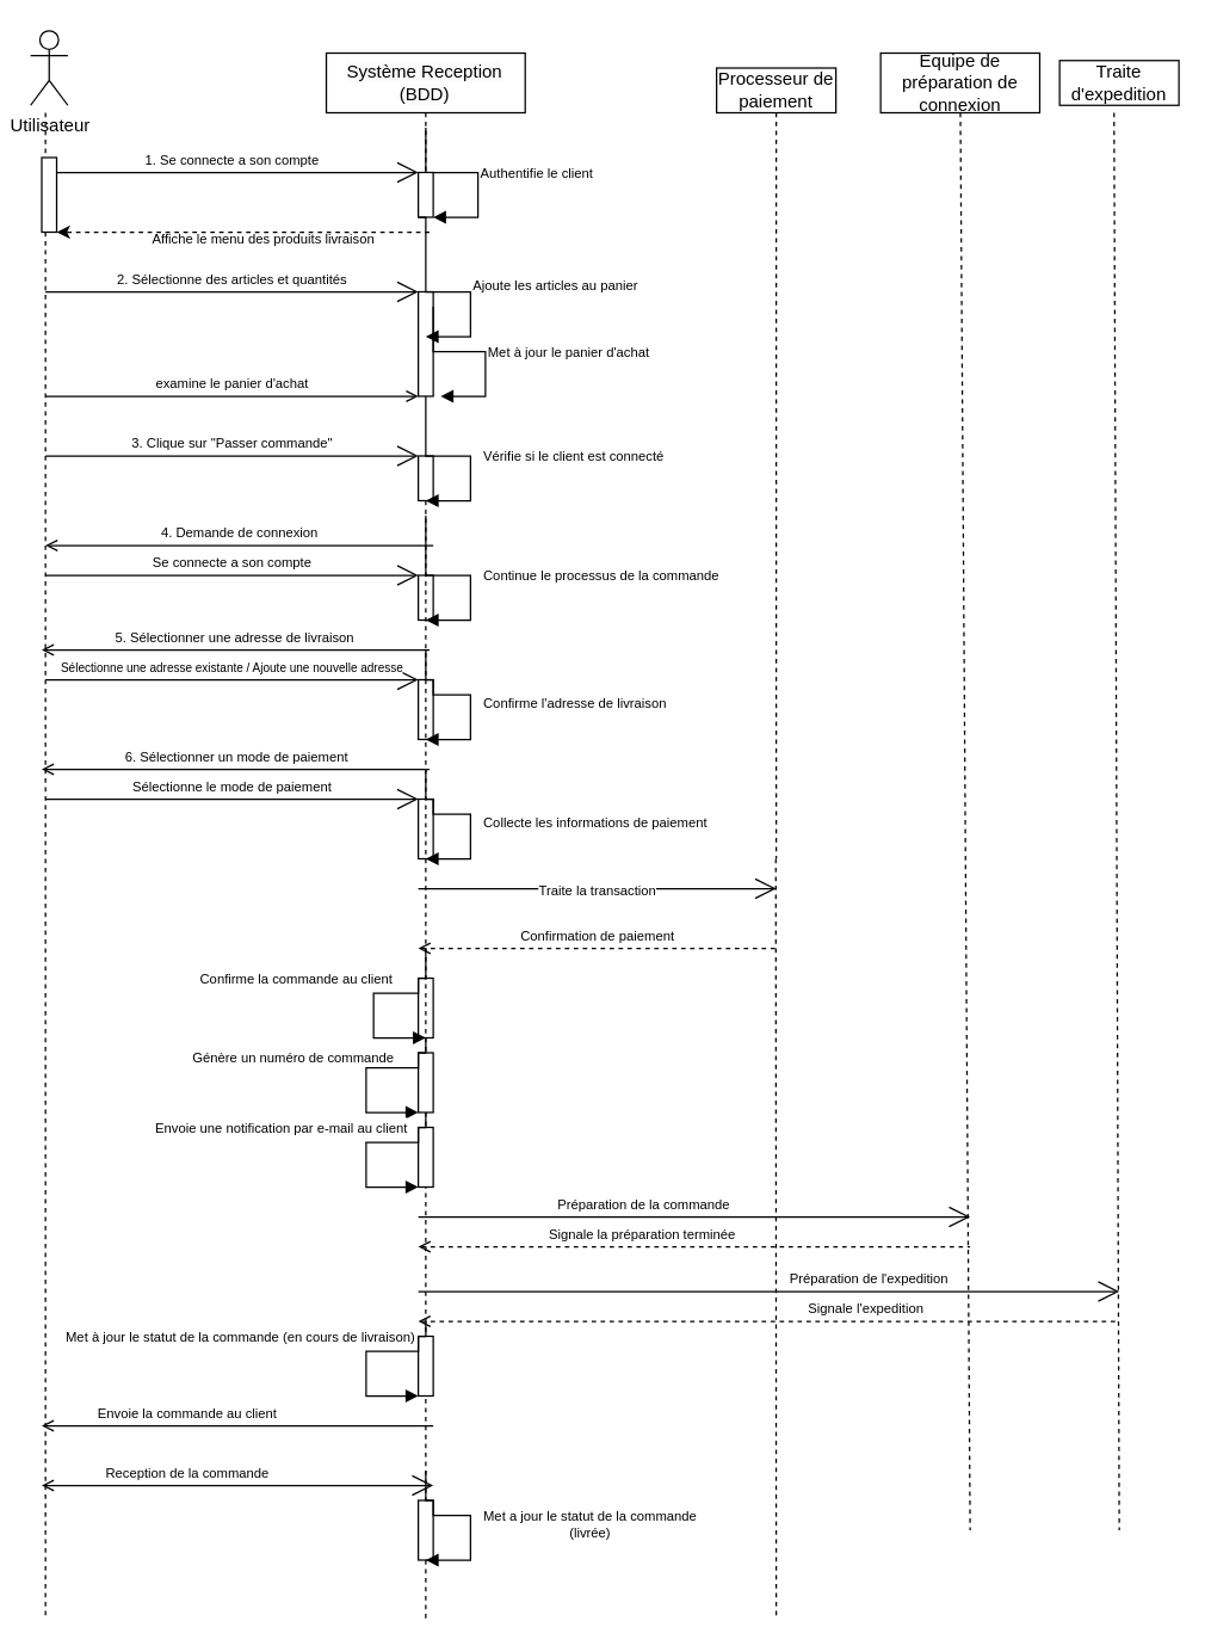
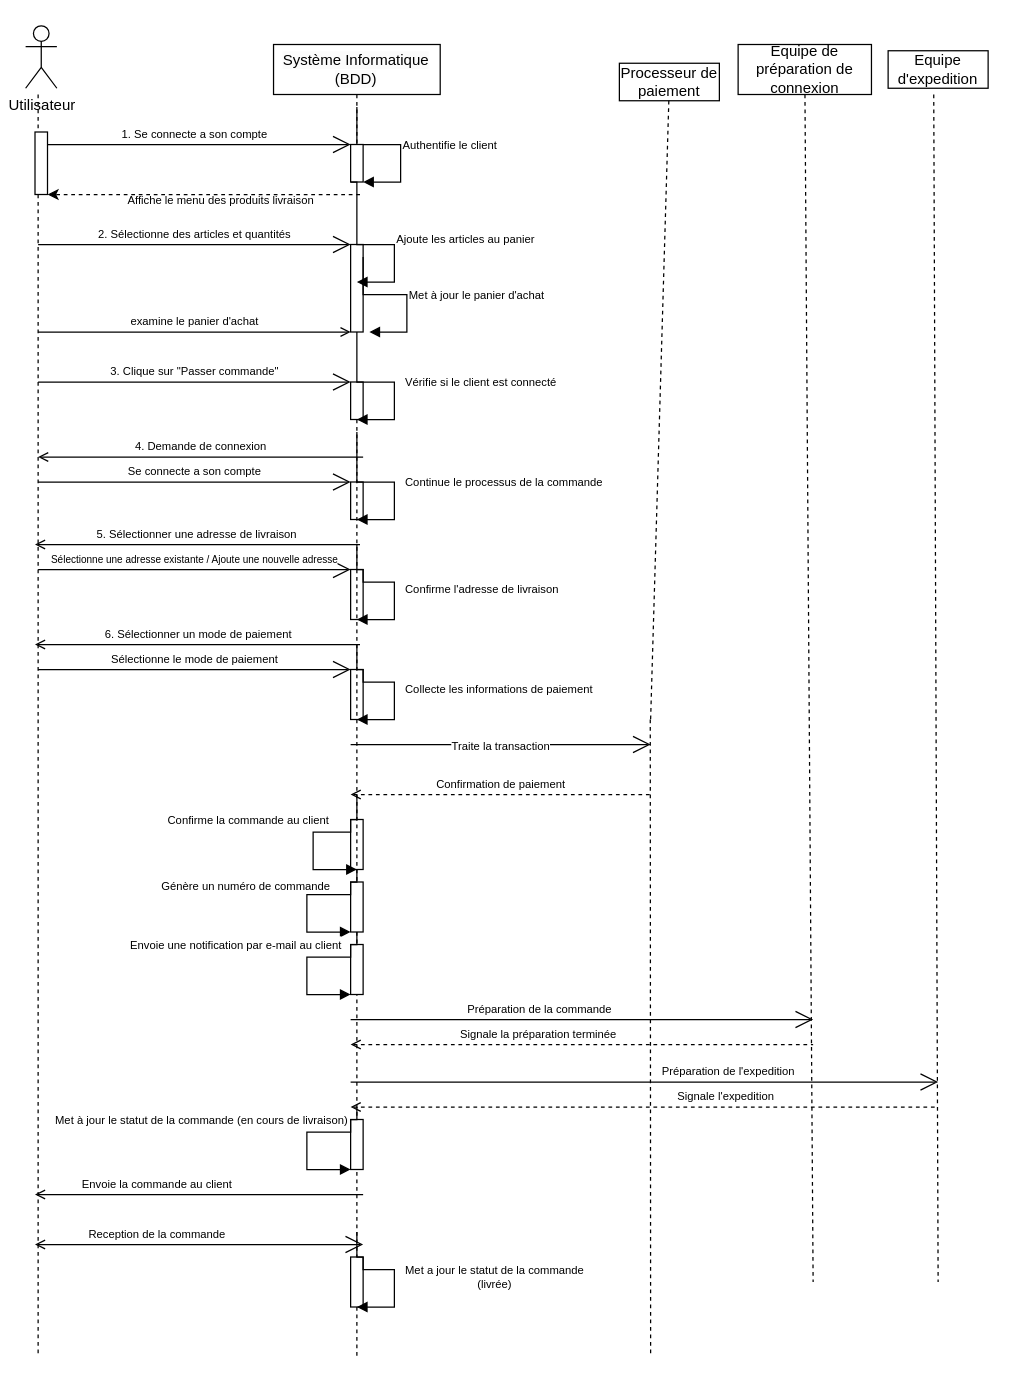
- <mxCell id="2" value="&lt;span style=&quot;color: rgb(0, 0, 0); font-family: Helvetica; font-size: 12px; font-style: normal; font-variant-ligatures: normal; font-variant-caps: normal; font-weight: 400; letter-spacing: normal; orphans: 2; text-align: center; text-indent: 0px; text-transform: none; widows: 2; word-spacing: 0px; -webkit-text-stroke-width: 0px; background-color: rgb(251, 251, 251); text-decoration-thickness: initial; text-decoration-style: initial; text-decoration-color: initial; float: none; display: inline !important;&quot;&gt;Système Reception (BDD)&lt;/span&gt;" style="shape=rect;html=1;whiteSpace=wrap;align=center;" parent="1" vertex="1"><mxGeometry x="218.33" y="35" width="133.33" height="40" as="geometry" /></mxCell>
+ <mxCell id="2" value="&lt;span style=&quot;color: rgb(0, 0, 0); font-family: Helvetica; font-size: 12px; font-style: normal; font-variant-ligatures: normal; font-variant-caps: normal; font-weight: 400; letter-spacing: normal; orphans: 2; text-align: center; text-indent: 0px; text-transform: none; widows: 2; word-spacing: 0px; -webkit-text-stroke-width: 0px; background-color: rgb(251, 251, 251); text-decoration-thickness: initial; text-decoration-style: initial; text-decoration-color: initial; float: none; display: inline !important;&quot;&gt;Système Informatique (BDD)&lt;/span&gt;" style="shape=rect;html=1;whiteSpace=wrap;align=center;" parent="1" vertex="1"><mxGeometry x="218.33" y="35" width="133.33" height="40" as="geometry" /></mxCell>
- <mxCell id="52" value="Traite d'expedition" style="shape=rect;html=1;whiteSpace=wrap;align=center;" parent="1" vertex="1"><mxGeometry x="710" y="40" width="80" height="30" as="geometry" /></mxCell>
+ <mxCell id="52" value="Equipe d'expedition" style="shape=rect;html=1;whiteSpace=wrap;align=center;" parent="1" vertex="1"><mxGeometry x="710" y="40" width="80" height="30" as="geometry" /></mxCell>
- <mxCell id="9" value="Processeur de paiement" style="shape=rect;html=1;whiteSpace=wrap;align=center;" parent="1" vertex="1"><mxGeometry x="480" y="45" width="80" height="30" as="geometry" /></mxCell>
+ <mxCell id="9" value="Processeur de paiement" style="shape=rect;html=1;whiteSpace=wrap;align=center;" parent="1" vertex="1"><mxGeometry x="495" y="50" width="80" height="30" as="geometry" /></mxCell>
